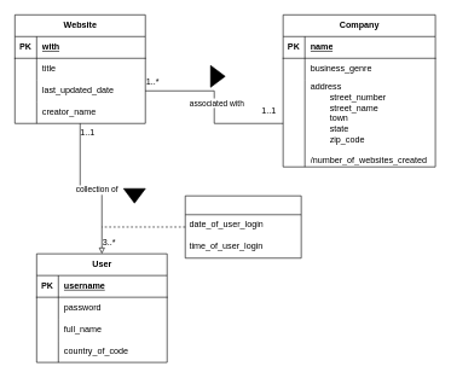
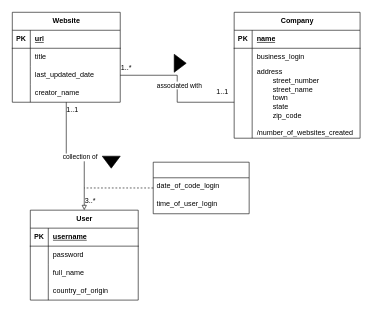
- <mxCell id="7" value="with" style="shape=partialRectangle;connectable=0;fillColor=none;top=0;left=0;bottom=0;right=0;align=left;spacingLeft=6;fontStyle=5;overflow=hidden;whiteSpace=wrap;html=1;" parent="5" vertex="1"><mxGeometry x="30" width="150" height="30" as="geometry"><mxRectangle width="150" height="30" as="alternateBounds" /></mxGeometry></mxCell>
+ <mxCell id="7" value="url" style="shape=partialRectangle;connectable=0;fillColor=none;top=0;left=0;bottom=0;right=0;align=left;spacingLeft=6;fontStyle=5;overflow=hidden;whiteSpace=wrap;html=1;" parent="5" vertex="1"><mxGeometry x="30" width="150" height="30" as="geometry"><mxRectangle width="150" height="30" as="alternateBounds" /></mxGeometry></mxCell>
- <mxCell id="23" value="business_genre" style="shape=partialRectangle;connectable=0;fillColor=none;top=0;left=0;bottom=0;right=0;align=left;spacingLeft=6;overflow=hidden;whiteSpace=wrap;html=1;" parent="21" vertex="1"><mxGeometry x="30" width="180" height="30" as="geometry"><mxRectangle width="180" height="30" as="alternateBounds" /></mxGeometry></mxCell>
+ <mxCell id="23" value="business_login" style="shape=partialRectangle;connectable=0;fillColor=none;top=0;left=0;bottom=0;right=0;align=left;spacingLeft=6;overflow=hidden;whiteSpace=wrap;html=1;" parent="21" vertex="1"><mxGeometry x="30" width="180" height="30" as="geometry"><mxRectangle width="180" height="30" as="alternateBounds" /></mxGeometry></mxCell>
- <mxCell id="50" value="date_of_user_login" style="text;strokeColor=none;fillColor=none;spacingLeft=4;spacingRight=4;overflow=hidden;rotatable=0;points=[[0,0.5],[1,0.5]];portConstraint=eastwest;fontSize=12;whiteSpace=wrap;html=1;" parent="49" vertex="1"><mxGeometry y="26" width="160" height="30" as="geometry" /></mxCell>
+ <mxCell id="50" value="date_of_code_login" style="text;strokeColor=none;fillColor=none;spacingLeft=4;spacingRight=4;overflow=hidden;rotatable=0;points=[[0,0.5],[1,0.5]];portConstraint=eastwest;fontSize=12;whiteSpace=wrap;html=1;" parent="49" vertex="1"><mxGeometry y="26" width="160" height="30" as="geometry" /></mxCell>
- <mxCell id="41" value="country_of_code" style="shape=partialRectangle;connectable=0;fillColor=none;top=0;left=0;bottom=0;right=0;align=left;spacingLeft=6;overflow=hidden;whiteSpace=wrap;html=1;" parent="39" vertex="1"><mxGeometry x="30" width="150" height="30" as="geometry"><mxRectangle width="150" height="30" as="alternateBounds" /></mxGeometry></mxCell>
+ <mxCell id="41" value="country_of_origin" style="shape=partialRectangle;connectable=0;fillColor=none;top=0;left=0;bottom=0;right=0;align=left;spacingLeft=6;overflow=hidden;whiteSpace=wrap;html=1;" parent="39" vertex="1"><mxGeometry x="30" width="150" height="30" as="geometry"><mxRectangle width="150" height="30" as="alternateBounds" /></mxGeometry></mxCell>
